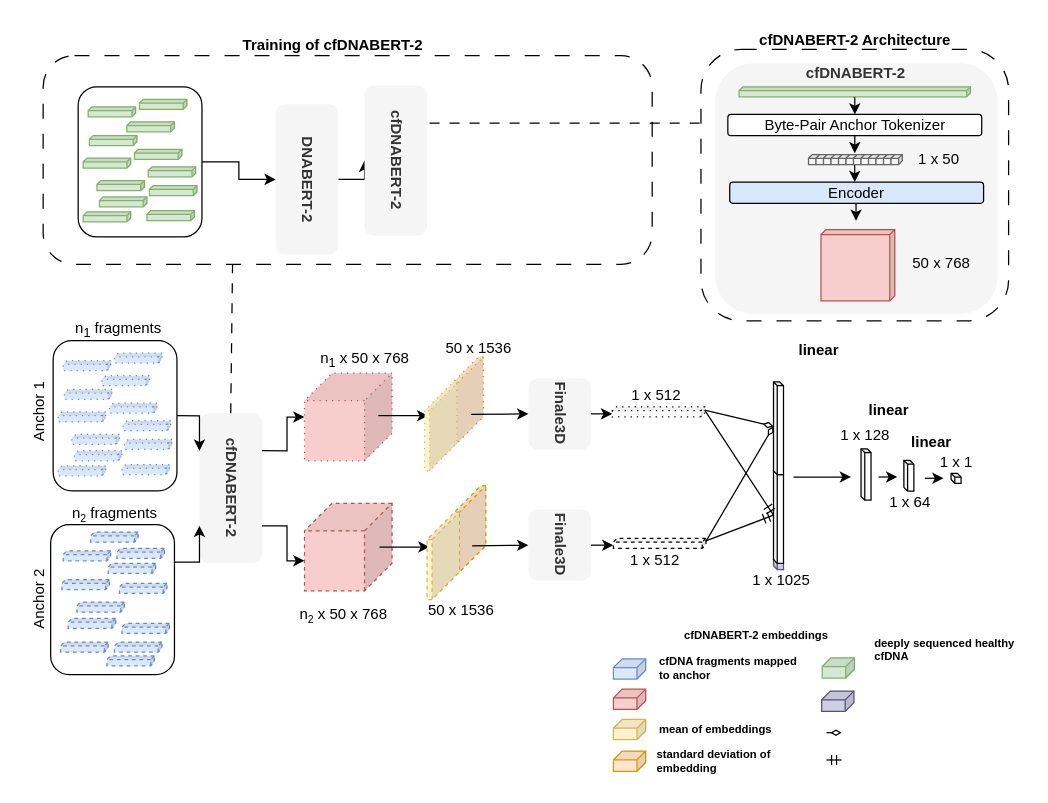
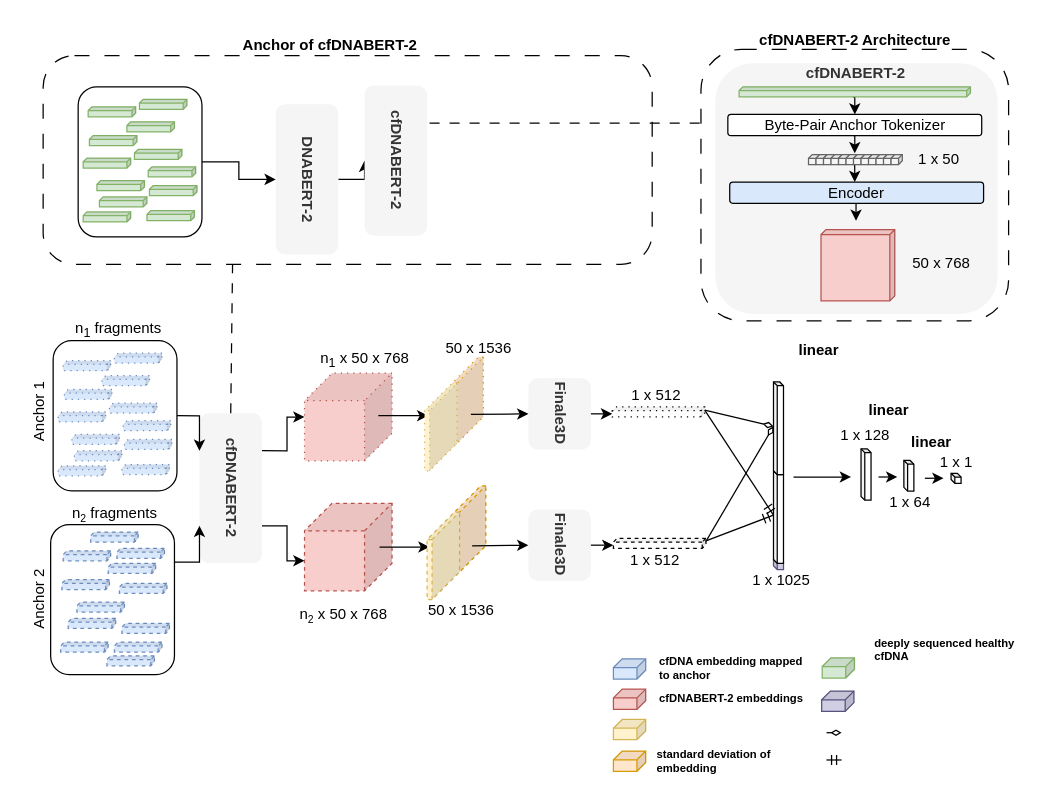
- <mxCell id="98" value="Training of cfDNABERT-2" style="text;html=1;strokeColor=none;fillColor=none;align=left;verticalAlign=middle;whiteSpace=wrap;rounded=0;fontStyle=1;container=0;" parent="1" vertex="1"><mxGeometry x="191.5" y="23.88" width="166" height="23.88" as="geometry" /></mxCell>
+ <mxCell id="98" value="Anchor of cfDNABERT-2" style="text;html=1;strokeColor=none;fillColor=none;align=left;verticalAlign=middle;whiteSpace=wrap;rounded=0;fontStyle=1;container=0;" parent="1" vertex="1"><mxGeometry x="191.5" y="23.88" width="166" height="23.88" as="geometry" /></mxCell>
- <mxCell id="87" value="cfDNABERT-2 embeddings" style="text;html=1;strokeColor=none;fillColor=none;align=left;verticalAlign=middle;whiteSpace=wrap;rounded=0;fontStyle=1;container=0;fontSize=9;" parent="1" vertex="1"><mxGeometry x="545.284" y="498.135" width="118.761" height="19.307" as="geometry" /></mxCell>
+ <mxCell id="87" value="cfDNABERT-2 embeddings" style="text;html=1;strokeColor=none;fillColor=none;align=left;verticalAlign=middle;whiteSpace=wrap;rounded=0;fontStyle=1;container=0;fontSize=9;" parent="1" vertex="1"><mxGeometry x="525.284" y="548.135" width="118.761" height="19.307" as="geometry" /></mxCell>
- <mxCell id="86" value="cfDNA fragments mapped to anchor" style="text;html=1;strokeColor=none;fillColor=none;align=left;verticalAlign=middle;whiteSpace=wrap;rounded=0;fontStyle=1;container=0;fontSize=9;" parent="1" vertex="1"><mxGeometry x="525.284" y="523.88" width="118.761" height="19.307" as="geometry" /></mxCell>
+ <mxCell id="86" value="cfDNA embedding mapped to anchor" style="text;html=1;strokeColor=none;fillColor=none;align=left;verticalAlign=middle;whiteSpace=wrap;rounded=0;fontStyle=1;container=0;fontSize=9;" parent="1" vertex="1"><mxGeometry x="525.284" y="523.88" width="118.761" height="19.307" as="geometry" /></mxCell>
- <mxCell id="88" value="mean of embeddings" style="text;html=1;strokeColor=none;fillColor=none;align=left;verticalAlign=middle;whiteSpace=wrap;rounded=0;fontStyle=1;container=0;fontSize=9;" parent="1" vertex="1"><mxGeometry x="525.284" y="572.997" width="118.761" height="19.307" as="geometry" /></mxCell>
